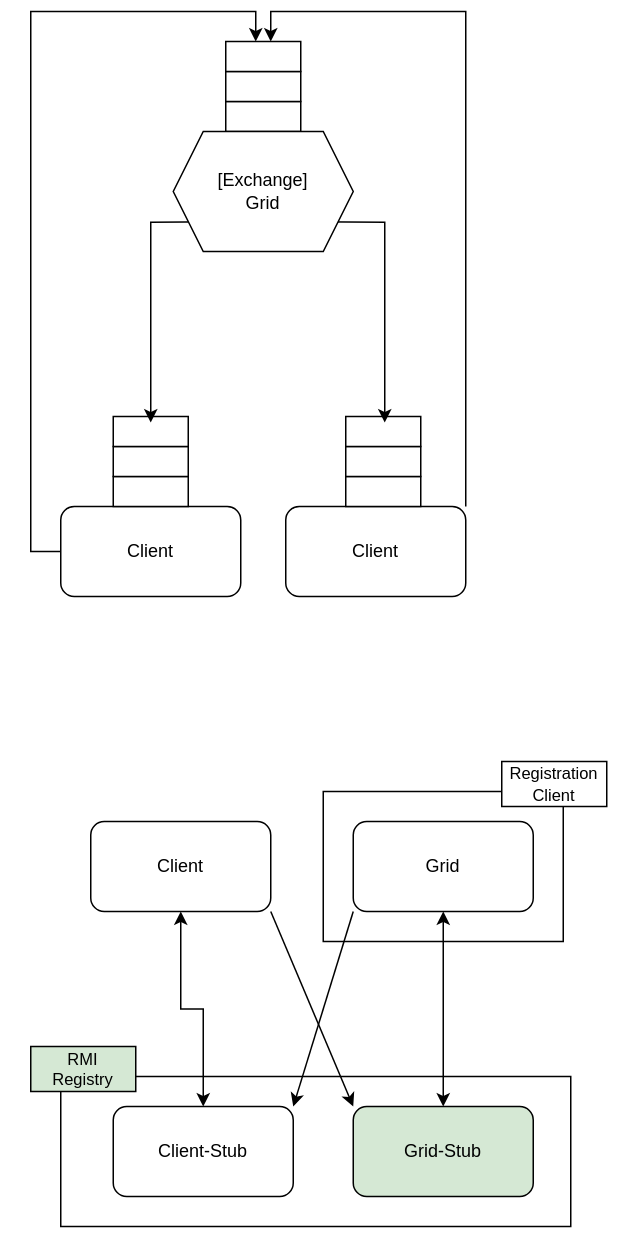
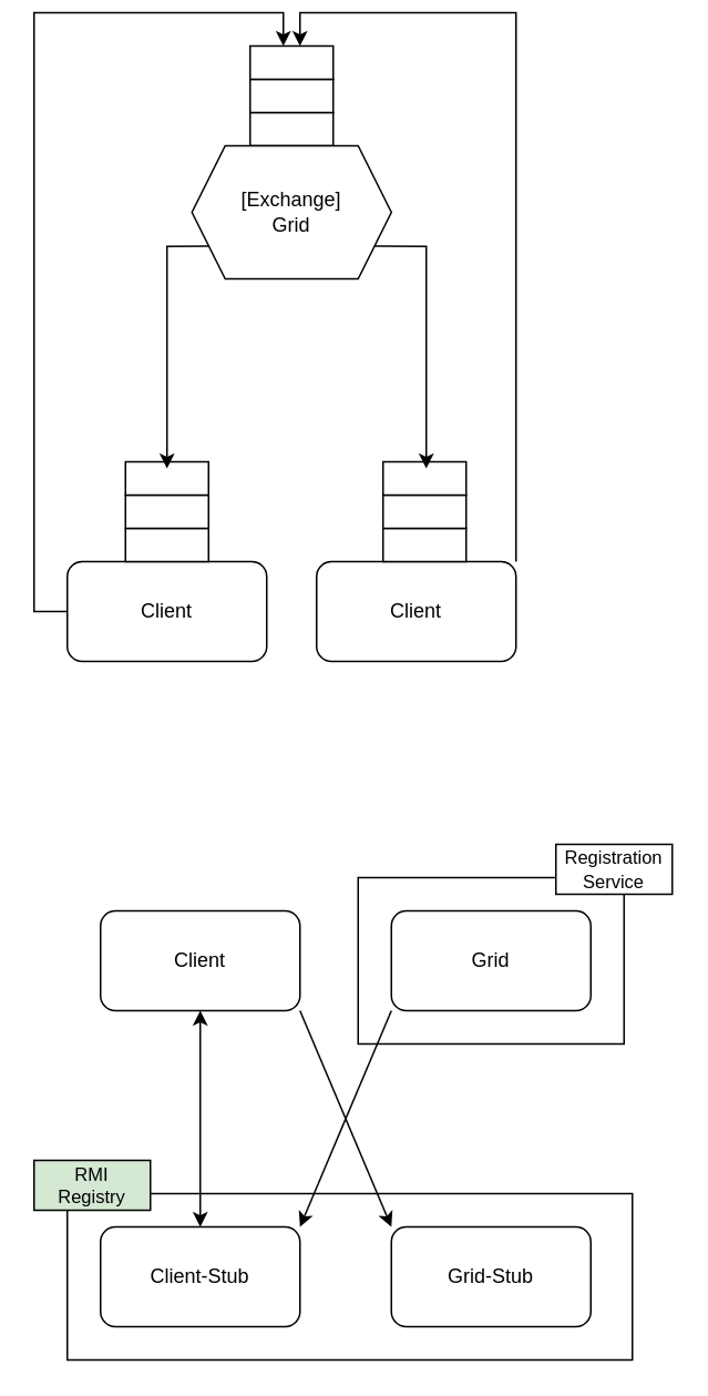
- <mxCell id="32" value="&lt;span style=&quot;font-size: 11px;&quot;&gt;Registration&lt;/span&gt;&lt;div&gt;&lt;span style=&quot;font-size: 11px;&quot;&gt;Client&lt;/span&gt;&lt;/div&gt;" style="rounded=0;whiteSpace=wrap;html=1;" parent="1" vertex="1"><mxGeometry x="334" y="500" width="70" height="30" as="geometry" /></mxCell>
+ <mxCell id="32" value="&lt;span style=&quot;font-size: 11px;&quot;&gt;Registration&lt;/span&gt;&lt;div&gt;&lt;span style=&quot;font-size: 11px;&quot;&gt;Service&lt;/span&gt;&lt;/div&gt;" style="rounded=0;whiteSpace=wrap;html=1;" parent="1" vertex="1"><mxGeometry x="334" y="500" width="70" height="30" as="geometry" /></mxCell>
- <mxCell id="29" style="edgeStyle=orthogonalEdgeStyle;rounded=0;orthogonalLoop=1;jettySize=auto;html=1;exitX=0.5;exitY=0;exitDx=0;exitDy=0;entryX=0.5;entryY=1;entryDx=0;entryDy=0;startArrow=classic;startFill=1;" parent="1" source="30" target="26" edge="1"><mxGeometry relative="1" as="geometry" /></mxCell>
- <mxCell id="28" value="Client-Stub" style="rounded=1;whiteSpace=wrap;html=1;" parent="1" vertex="1"><mxGeometry x="75" y="730" width="120" height="60" as="geometry" /></mxCell>
+ <mxCell id="28" value="Client-Stub" style="rounded=1;whiteSpace=wrap;html=1;" parent="1" vertex="1"><mxGeometry x="60" y="730" width="120" height="60" as="geometry" /></mxCell>
- <mxCell id="30" value="Grid-Stub" style="rounded=1;whiteSpace=wrap;html=1;fillColor=#d5e8d4;" parent="1" vertex="1"><mxGeometry x="235" y="730" width="120" height="60" as="geometry" /></mxCell>
+ <mxCell id="30" value="Grid-Stub" style="rounded=1;whiteSpace=wrap;html=1;" parent="1" vertex="1"><mxGeometry x="235" y="730" width="120" height="60" as="geometry" /></mxCell>
